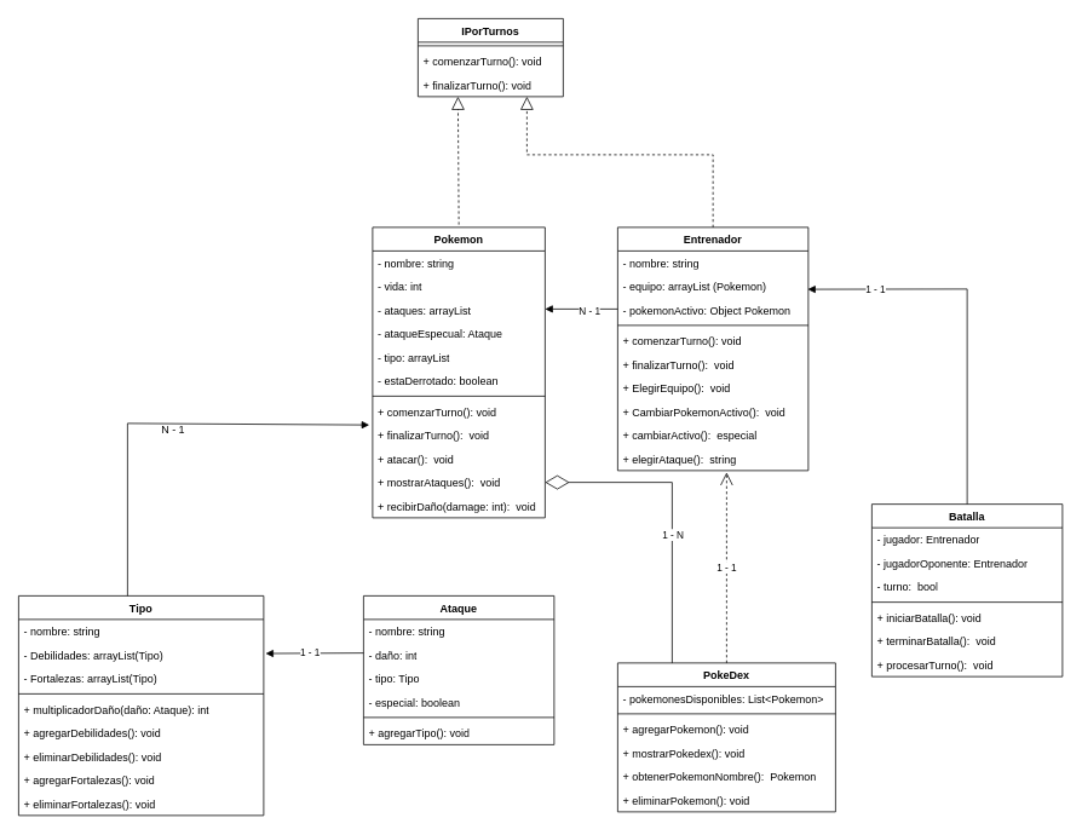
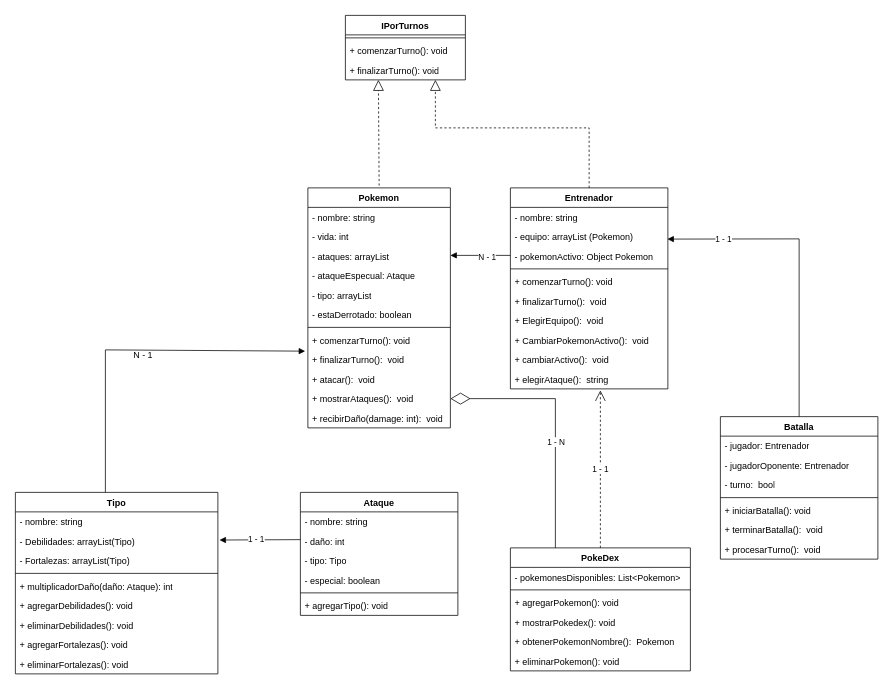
- <mxCell id="28" value="+ cambiarActivo&lt;span style=&quot;background-color: initial;&quot;&gt;():&amp;nbsp; especial&lt;/span&gt;" style="text;strokeColor=none;fillColor=none;align=left;verticalAlign=top;spacingLeft=4;spacingRight=4;overflow=hidden;rotatable=0;points=[[0,0.5],[1,0.5]];portConstraint=eastwest;whiteSpace=wrap;html=1;" parent="19" vertex="1"><mxGeometry y="216" width="210" height="26" as="geometry" /></mxCell>
+ <mxCell id="28" value="+ cambiarActivo&lt;span style=&quot;background-color: initial;&quot;&gt;():&amp;nbsp; void&lt;/span&gt;" style="text;strokeColor=none;fillColor=none;align=left;verticalAlign=top;spacingLeft=4;spacingRight=4;overflow=hidden;rotatable=0;points=[[0,0.5],[1,0.5]];portConstraint=eastwest;whiteSpace=wrap;html=1;" parent="19" vertex="1"><mxGeometry y="216" width="210" height="26" as="geometry" /></mxCell>
